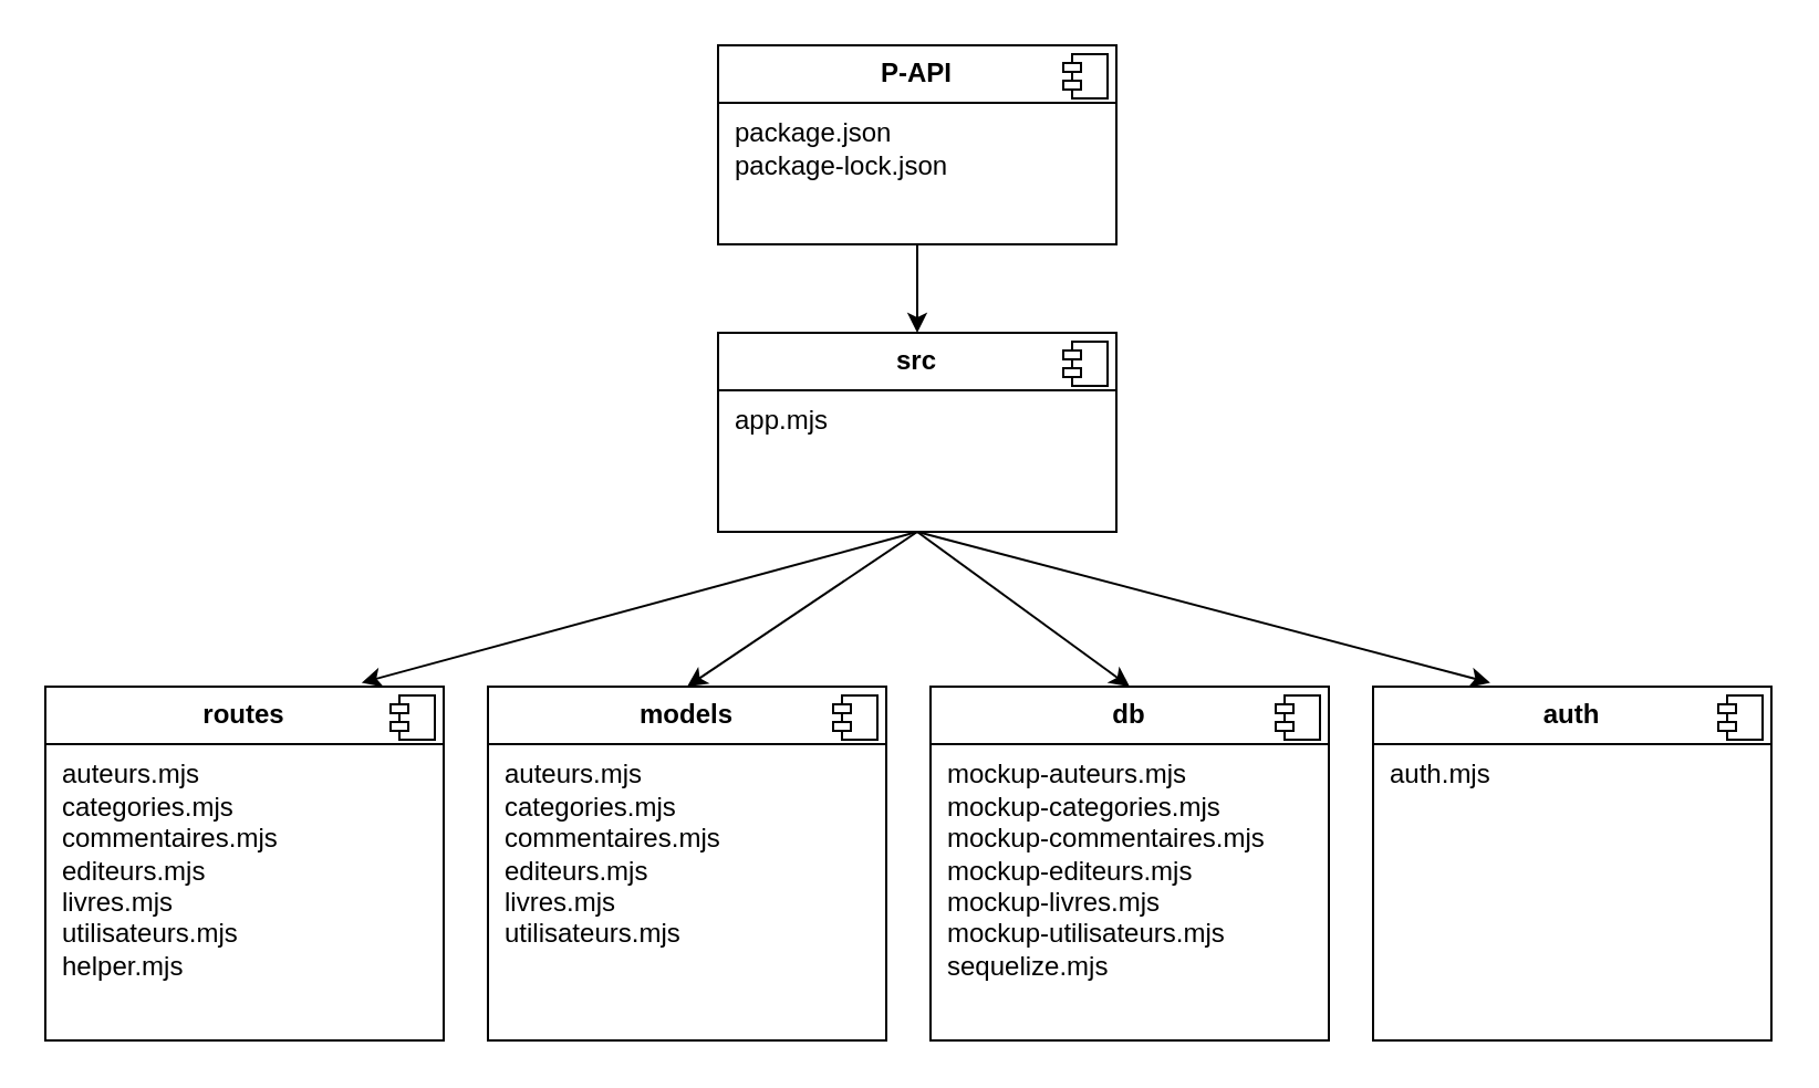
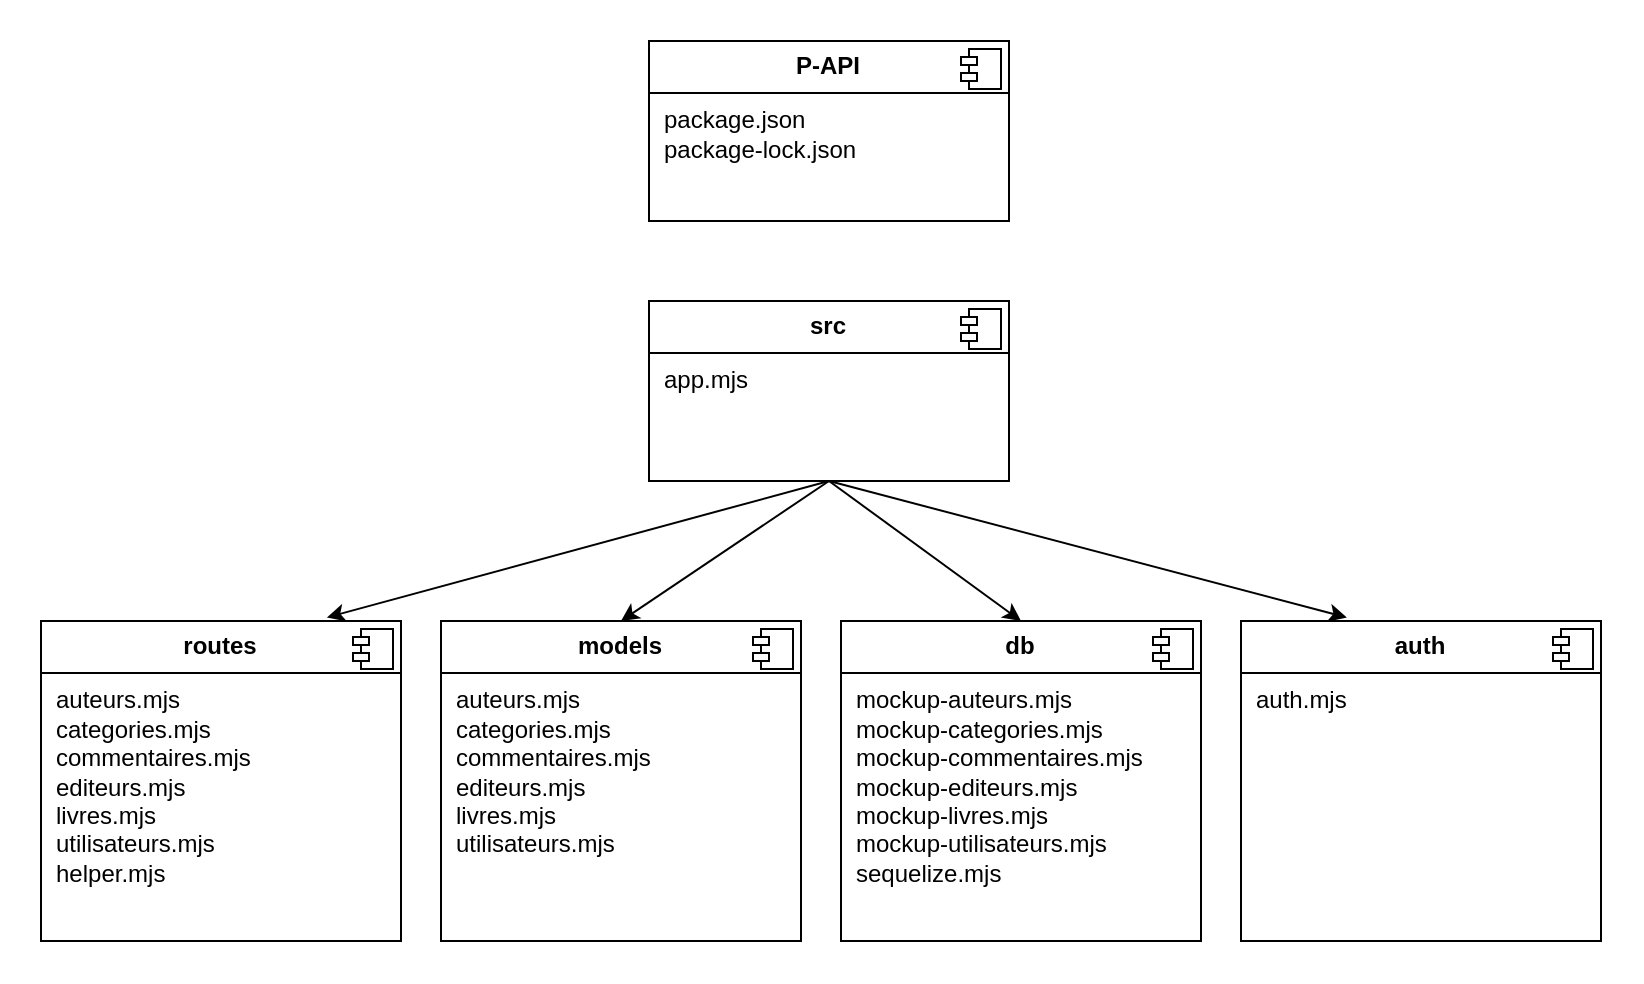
- <mxCell id="2" style="edgeStyle=none;rounded=0;orthogonalLoop=1;jettySize=auto;html=1;exitX=0.5;exitY=1;exitDx=0;exitDy=0;" parent="1" source="3" target="13" edge="1"><mxGeometry relative="1" as="geometry" /></mxCell>
